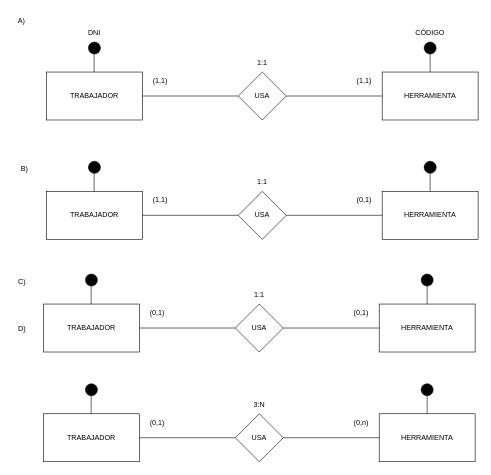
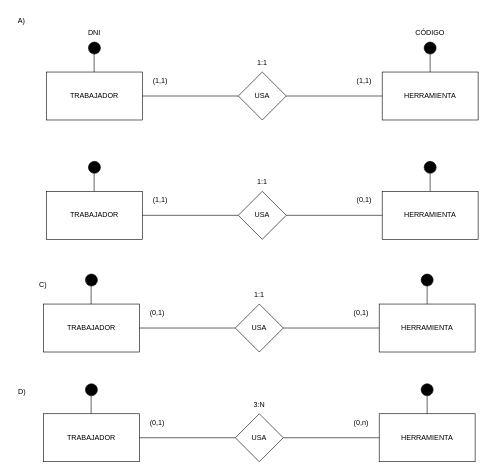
- <mxCell id="18" value="B)" style="text;html=1;align=center;verticalAlign=middle;resizable=0;points=[];autosize=1;strokeColor=none;fillColor=none;" vertex="1" parent="1"><mxGeometry x="25" y="268" width="30" height="26" as="geometry" /></mxCell>
- <mxCell id="32" value="C)" style="text;html=1;align=center;verticalAlign=middle;resizable=0;points=[];autosize=1;strokeColor=none;fillColor=none;" vertex="1" parent="1"><mxGeometry x="20" y="456" width="31" height="26" as="geometry" /></mxCell>
+ <mxCell id="32" value="C)" style="text;html=1;align=center;verticalAlign=middle;resizable=0;points=[];autosize=1;strokeColor=none;fillColor=none;" vertex="1" parent="1"><mxGeometry x="55" y="461" width="31" height="26" as="geometry" /></mxCell>
- <mxCell id="46" value="D)" style="text;html=1;align=center;verticalAlign=middle;resizable=0;points=[];autosize=1;strokeColor=none;fillColor=none;" vertex="1" parent="1"><mxGeometry x="20" y="534" width="31" height="26" as="geometry" /></mxCell>
+ <mxCell id="46" value="D)" style="text;html=1;align=center;verticalAlign=middle;resizable=0;points=[];autosize=1;strokeColor=none;fillColor=none;" vertex="1" parent="1"><mxGeometry x="20" y="639" width="31" height="26" as="geometry" /></mxCell>
